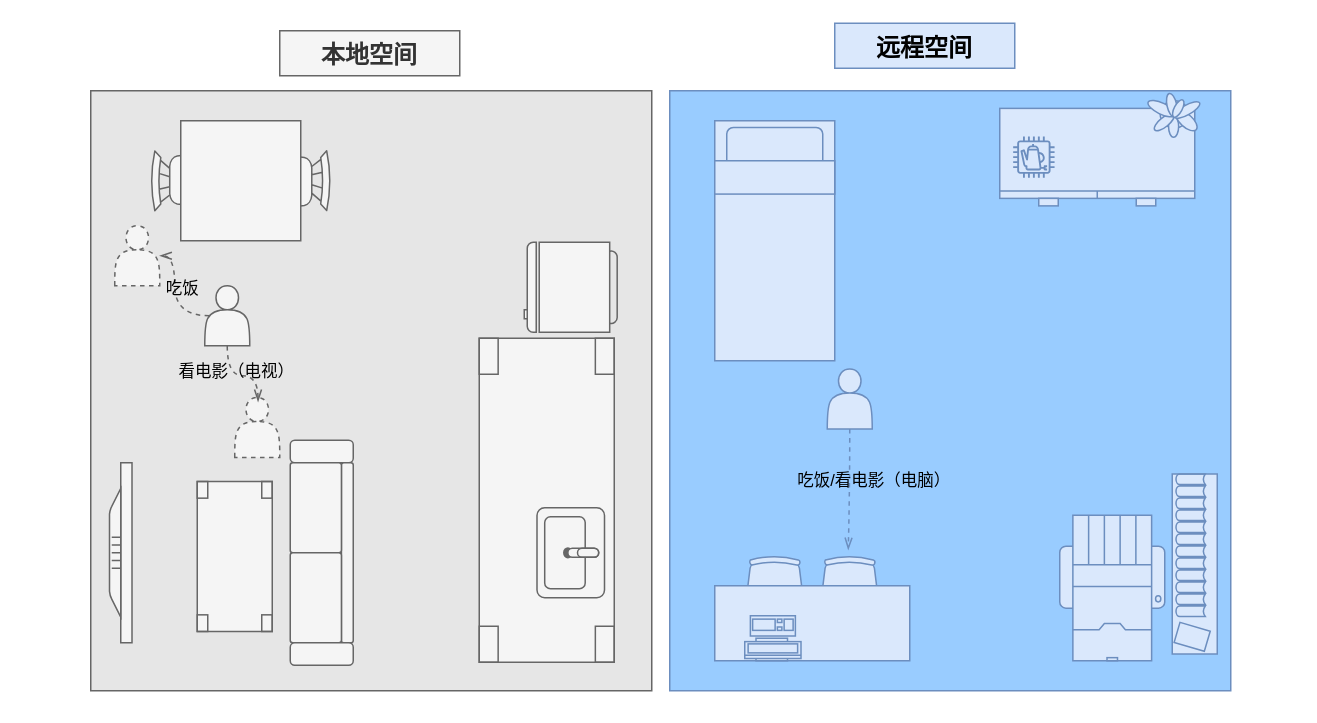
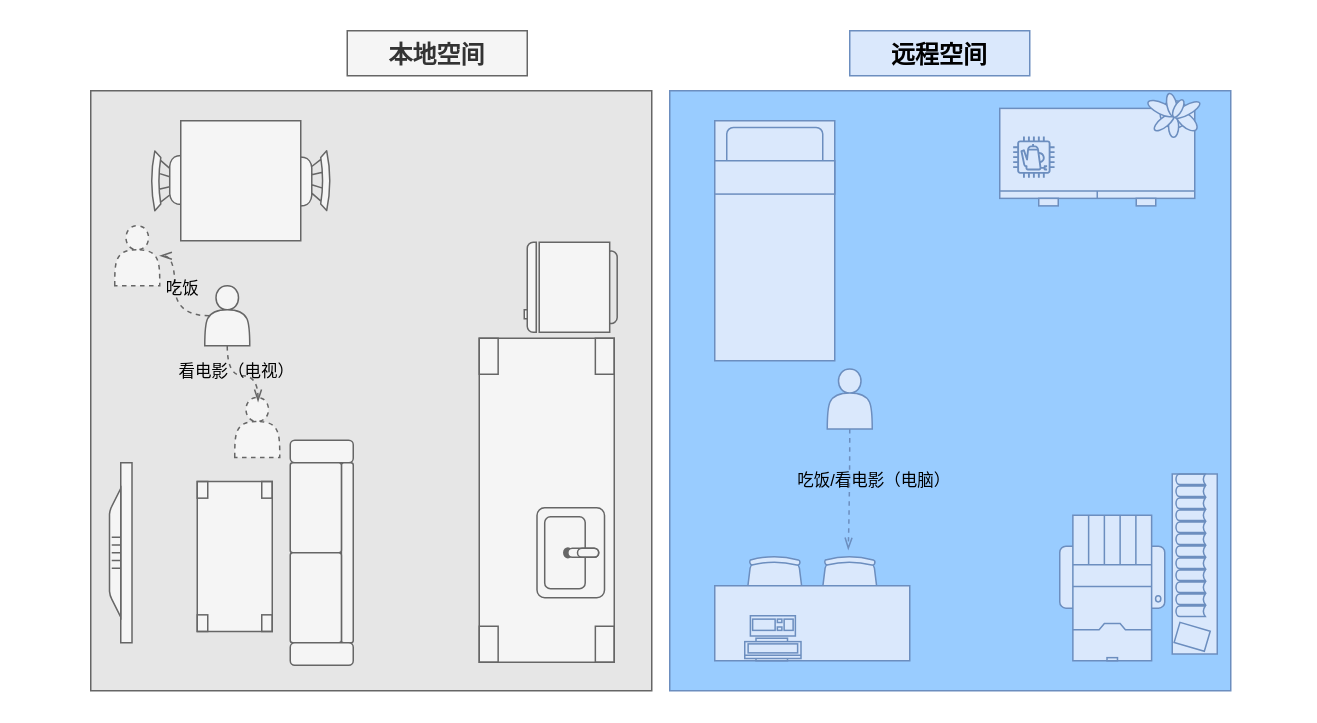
- <mxCell id="33" value="&lt;font style=&quot;font-size: 16px;&quot;&gt;&lt;b&gt;远程空间&lt;/b&gt;&lt;/font&gt;" style="rounded=0;whiteSpace=wrap;html=1;pointerEvents=0;strokeColor=#6c8ebf;align=center;verticalAlign=top;fontFamily=Helvetica;fontSize=12;fillColor=#dae8fc;" vertex="1" parent="1"><mxGeometry x="556" y="15" width="120" height="30" as="geometry" /></mxCell>
+ <mxCell id="33" value="&lt;font style=&quot;font-size: 16px;&quot;&gt;&lt;b&gt;远程空间&lt;/b&gt;&lt;/font&gt;" style="rounded=0;whiteSpace=wrap;html=1;pointerEvents=0;strokeColor=#6c8ebf;align=center;verticalAlign=top;fontFamily=Helvetica;fontSize=12;fillColor=#dae8fc;" vertex="1" parent="1"><mxGeometry x="566" y="20" width="120" height="30" as="geometry" /></mxCell>
- <mxCell id="11" value="&lt;font style=&quot;font-size: 16px;&quot;&gt;&lt;b&gt;本地空间&lt;/b&gt;&lt;/font&gt;" style="rounded=0;whiteSpace=wrap;html=1;pointerEvents=0;strokeColor=#666666;align=center;verticalAlign=top;fontFamily=Helvetica;fontSize=12;fontColor=#333333;fillColor=#f5f5f5;" vertex="1" parent="1"><mxGeometry x="186" y="20" width="120" height="30" as="geometry" /></mxCell>
+ <mxCell id="11" value="&lt;font style=&quot;font-size: 16px;&quot;&gt;&lt;b&gt;本地空间&lt;/b&gt;&lt;/font&gt;" style="rounded=0;whiteSpace=wrap;html=1;pointerEvents=0;strokeColor=#666666;align=center;verticalAlign=top;fontFamily=Helvetica;fontSize=12;fontColor=#333333;fillColor=#f5f5f5;" vertex="1" parent="1"><mxGeometry x="231" y="20" width="120" height="30" as="geometry" /></mxCell>
